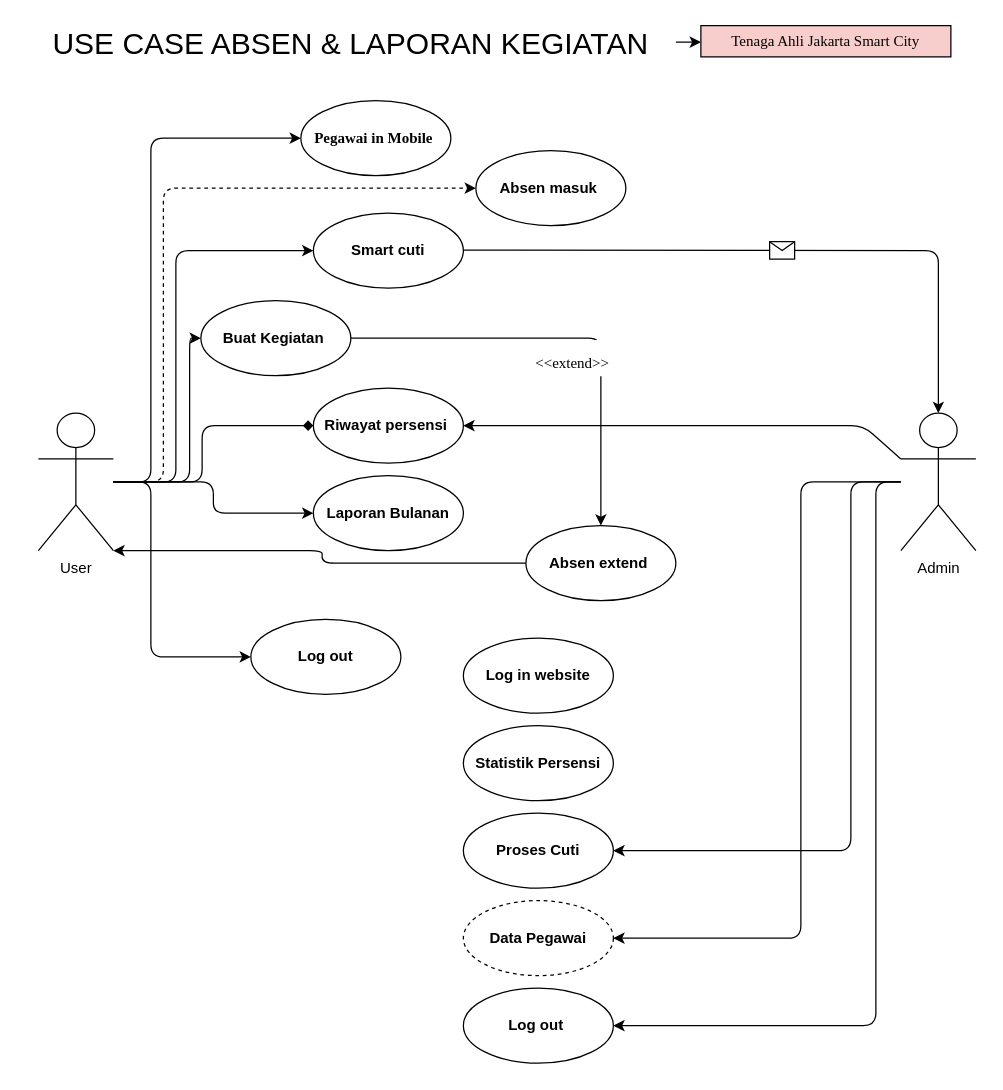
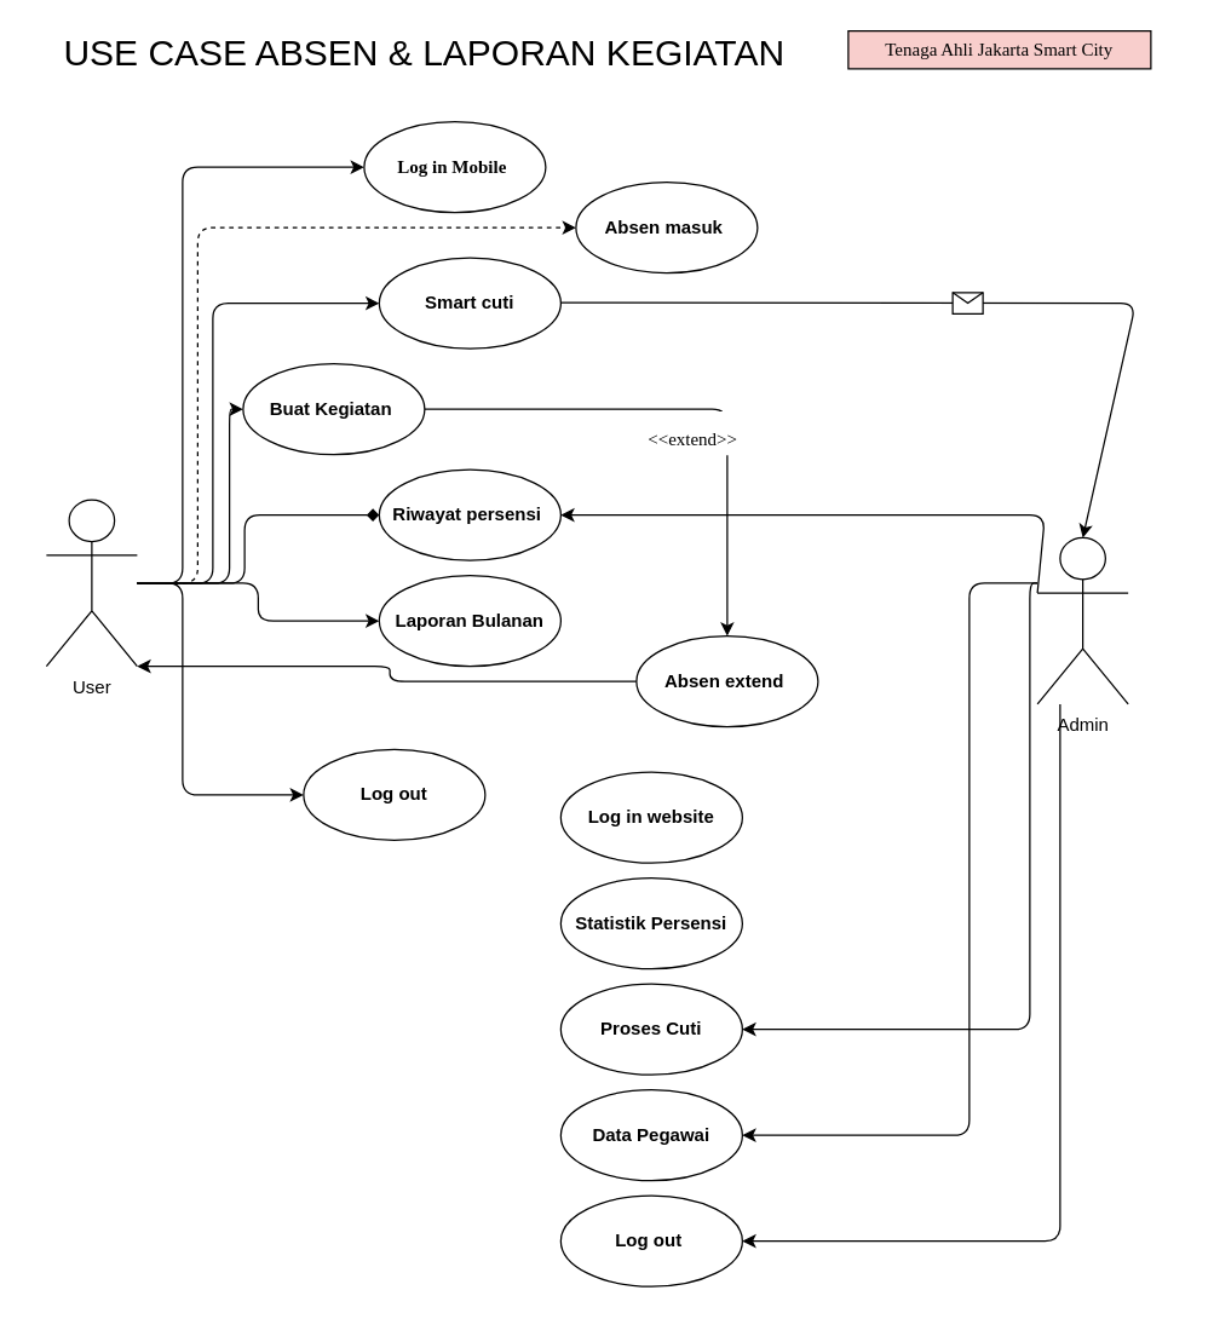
- <mxCell id="10" value="" style="edgeStyle=none;orthogonalLoop=1;jettySize=auto;html=1;fontFamily=Verdana;fontSize=12;" edge="1" parent="1" source="11" target="35"><mxGeometry relative="1" as="geometry" /></mxCell>
- <mxCell id="12" value="&lt;h4&gt;&lt;font face=&quot;Verdana&quot;&gt;Pegawai in Mobile&amp;nbsp;&lt;/font&gt;&lt;/h4&gt;" style="ellipse;whiteSpace=wrap;html=1;verticalAlign=top;fillColor=rgb(255, 255, 255);strokeColor=rgb(0, 0, 0);fontColor=rgb(0, 0, 0);align=center;" vertex="1" parent="1"><mxGeometry x="240" y="80" width="120" height="60" as="geometry" /></mxCell>
+ <mxCell id="12" value="&lt;h4&gt;&lt;font face=&quot;Verdana&quot;&gt;Log in Mobile&amp;nbsp;&lt;/font&gt;&lt;/h4&gt;" style="ellipse;whiteSpace=wrap;html=1;verticalAlign=top;fillColor=rgb(255, 255, 255);strokeColor=rgb(0, 0, 0);fontColor=rgb(0, 0, 0);align=center;" vertex="1" parent="1"><mxGeometry x="240" y="80" width="120" height="60" as="geometry" /></mxCell>
- <mxCell id="22" value="Admin" style="shape=umlActor;verticalLabelPosition=bottom;verticalAlign=top;html=1;outlineConnect=0;" vertex="1" parent="1"><mxGeometry x="720" y="330" width="60" height="110" as="geometry" /></mxCell>
+ <mxCell id="22" value="Admin" style="shape=umlActor;verticalLabelPosition=bottom;verticalAlign=top;html=1;outlineConnect=0;" vertex="1" parent="1"><mxGeometry x="685" y="355" width="60" height="110" as="geometry" /></mxCell>
- <mxCell id="23" value="&lt;h4&gt;Data Pegawai&lt;/h4&gt;" style="ellipse;whiteSpace=wrap;html=1;verticalAlign=top;fillColor=rgb(255, 255, 255);strokeColor=rgb(0, 0, 0);fontColor=rgb(0, 0, 0);dashed=1;" vertex="1" parent="1"><mxGeometry x="370" y="720" width="120" height="60" as="geometry" /></mxCell>
+ <mxCell id="23" value="&lt;h4&gt;Data Pegawai&lt;/h4&gt;" style="ellipse;whiteSpace=wrap;html=1;verticalAlign=top;fillColor=rgb(255, 255, 255);strokeColor=rgb(0, 0, 0);fontColor=rgb(0, 0, 0);" vertex="1" parent="1"><mxGeometry x="370" y="720" width="120" height="60" as="geometry" /></mxCell>
